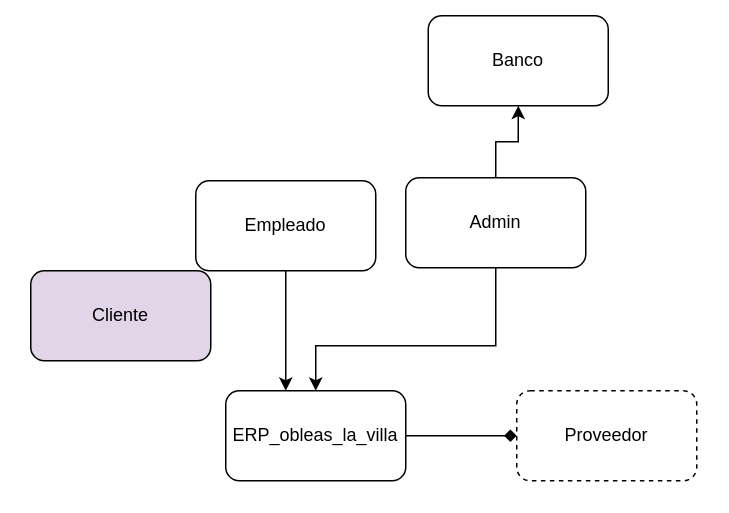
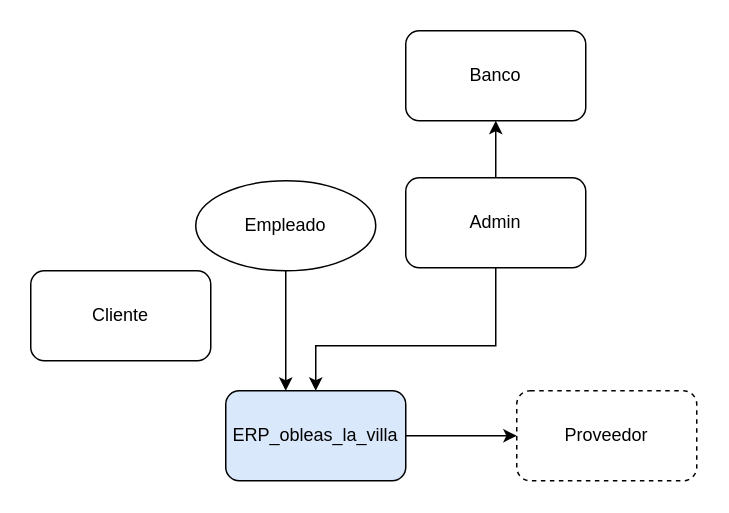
- <mxCell id="11" value="Banco" style="rounded=1;whiteSpace=wrap;html=1;" parent="1" vertex="1"><mxGeometry x="285" y="10" width="120" height="60" as="geometry" /></mxCell>
+ <mxCell id="11" value="Banco" style="rounded=1;whiteSpace=wrap;html=1;" parent="1" vertex="1"><mxGeometry x="270" y="20" width="120" height="60" as="geometry" /></mxCell>
- <mxCell id="8" value="Empleado" style="whiteSpace=wrap;html=1;rounded=1;" parent="1" vertex="1"><mxGeometry x="130" y="120" width="120" height="60" as="geometry" /></mxCell>
+ <mxCell id="8" value="Empleado" style="ellipse;whiteSpace=wrap;html=1;" parent="1" vertex="1"><mxGeometry x="130" y="120" width="120" height="60" as="geometry" /></mxCell>
- <mxCell id="9" value="Cliente" style="rounded=1;whiteSpace=wrap;html=1;fillColor=#e1d5e7;" parent="1" vertex="1"><mxGeometry x="20" y="180" width="120" height="60" as="geometry" /></mxCell>
+ <mxCell id="9" value="Cliente" style="rounded=1;whiteSpace=wrap;html=1;" parent="1" vertex="1"><mxGeometry x="20" y="180" width="120" height="60" as="geometry" /></mxCell>
- <mxCell id="3" value="ERP_obleas_la_villa" style="rounded=1;whiteSpace=wrap;html=1;" parent="1" vertex="1"><mxGeometry x="150" y="260" width="120" height="60" as="geometry" /></mxCell>
+ <mxCell id="3" value="ERP_obleas_la_villa" style="rounded=1;whiteSpace=wrap;html=1;fillColor=#dae8fc;" parent="1" vertex="1"><mxGeometry x="150" y="260" width="120" height="60" as="geometry" /></mxCell>
- <mxCell id="2" style="edgeStyle=orthogonalEdgeStyle;rounded=0;orthogonalLoop=1;jettySize=auto;html=1;endArrow=diamond;" parent="1" source="3" target="10" edge="1"><mxGeometry relative="1" as="geometry" /></mxCell>
+ <mxCell id="2" style="edgeStyle=orthogonalEdgeStyle;rounded=0;orthogonalLoop=1;jettySize=auto;html=1;" parent="1" source="3" target="10" edge="1"><mxGeometry relative="1" as="geometry" /></mxCell>
